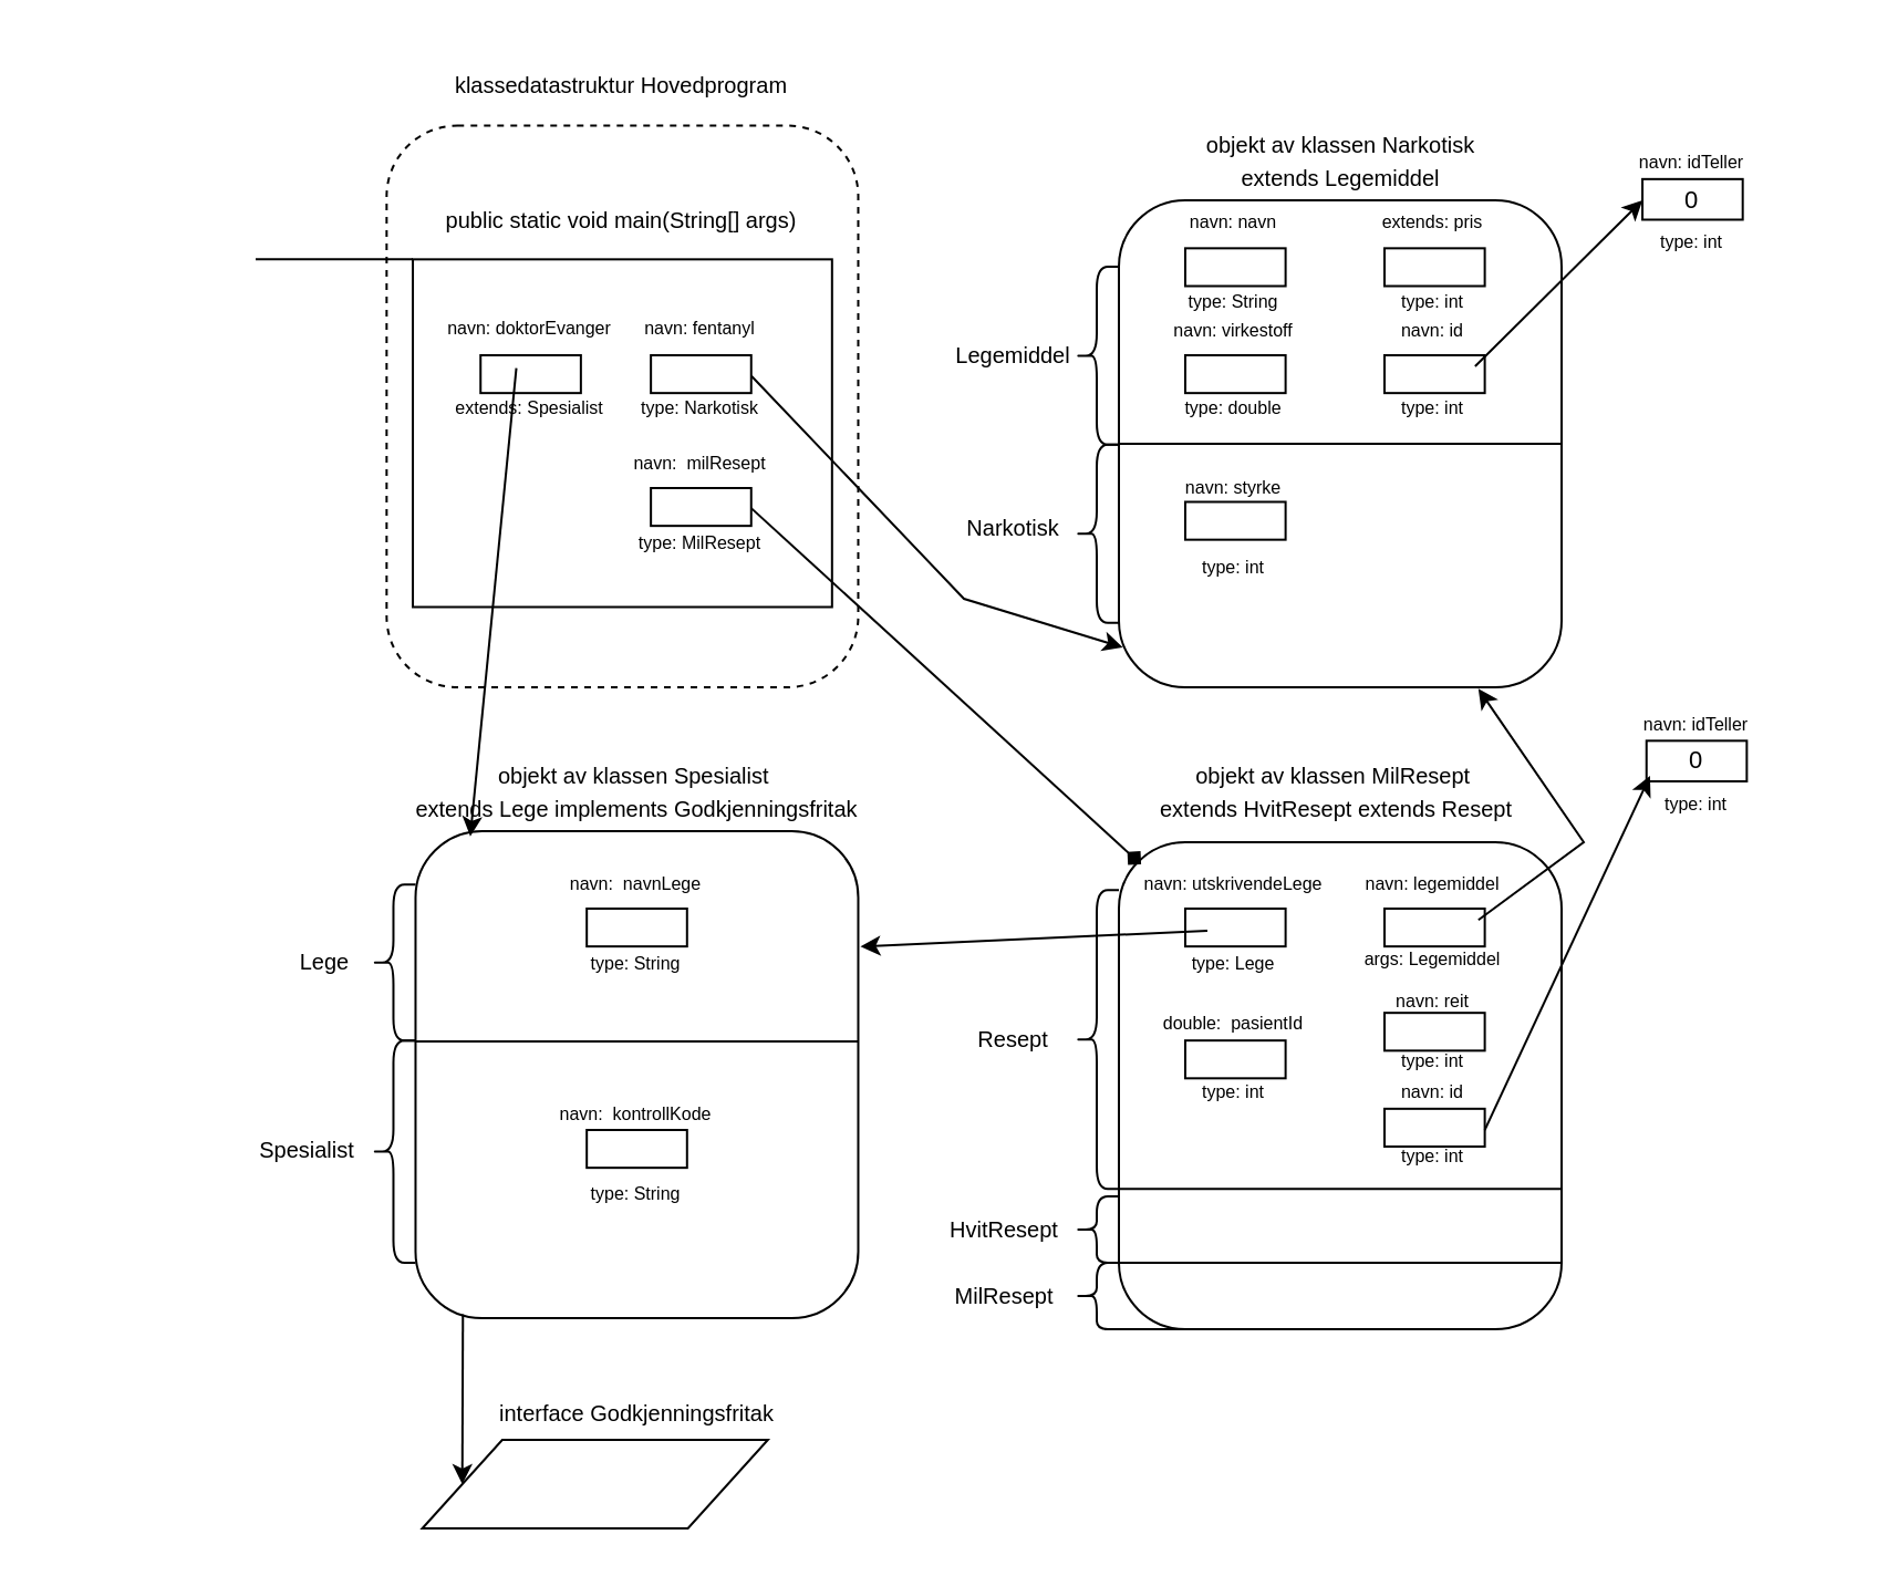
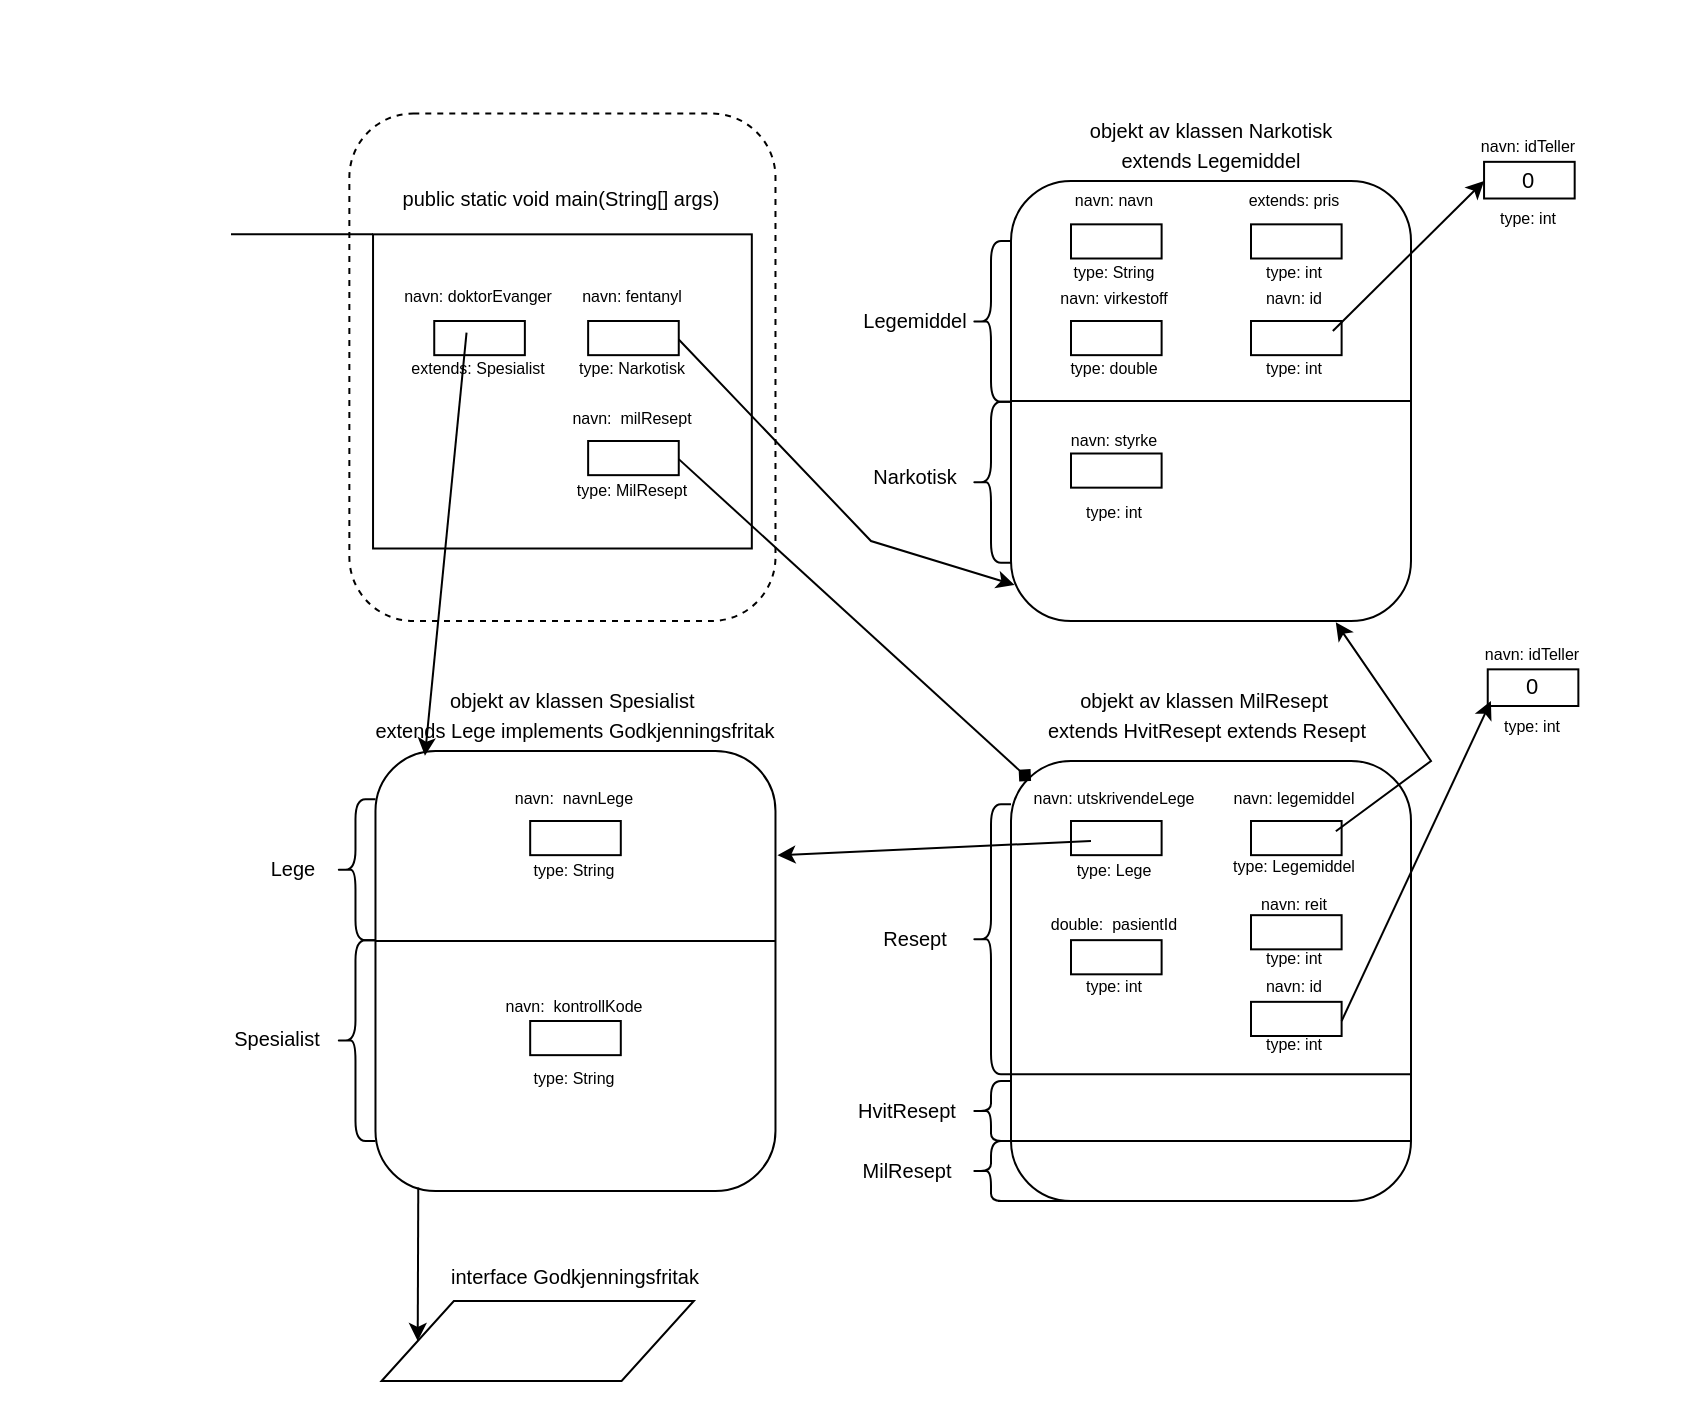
- <mxCell id="4" value="&lt;font style=&quot;font-size: 10px;&quot;&gt;klassedatastruktur Hovedprogram&lt;/font&gt;" style="text;html=1;strokeColor=none;fillColor=none;align=center;verticalAlign=middle;whiteSpace=wrap;rounded=0;container=0;" parent="1" vertex="1"><mxGeometry x="162.347" y="20" width="236.735" height="36.25" as="geometry" /></mxCell>
- <mxCell id="76" value="&lt;span style=&quot;font-size: 8px;&quot;&gt;args: Legemiddel&lt;/span&gt;" style="text;html=1;strokeColor=none;fillColor=none;align=center;verticalAlign=middle;whiteSpace=wrap;rounded=0;fontSize=10;container=0;" parent="1" vertex="1"><mxGeometry x="588.472" y="414.16" width="118.367" height="36.25" as="geometry" /></mxCell>
+ <mxCell id="76" value="&lt;span style=&quot;font-size: 8px;&quot;&gt;type: Legemiddel&lt;/span&gt;" style="text;html=1;strokeColor=none;fillColor=none;align=center;verticalAlign=middle;whiteSpace=wrap;rounded=0;fontSize=10;container=0;" parent="1" vertex="1"><mxGeometry x="588.472" y="414.16" width="118.367" height="36.25" as="geometry" /></mxCell>
